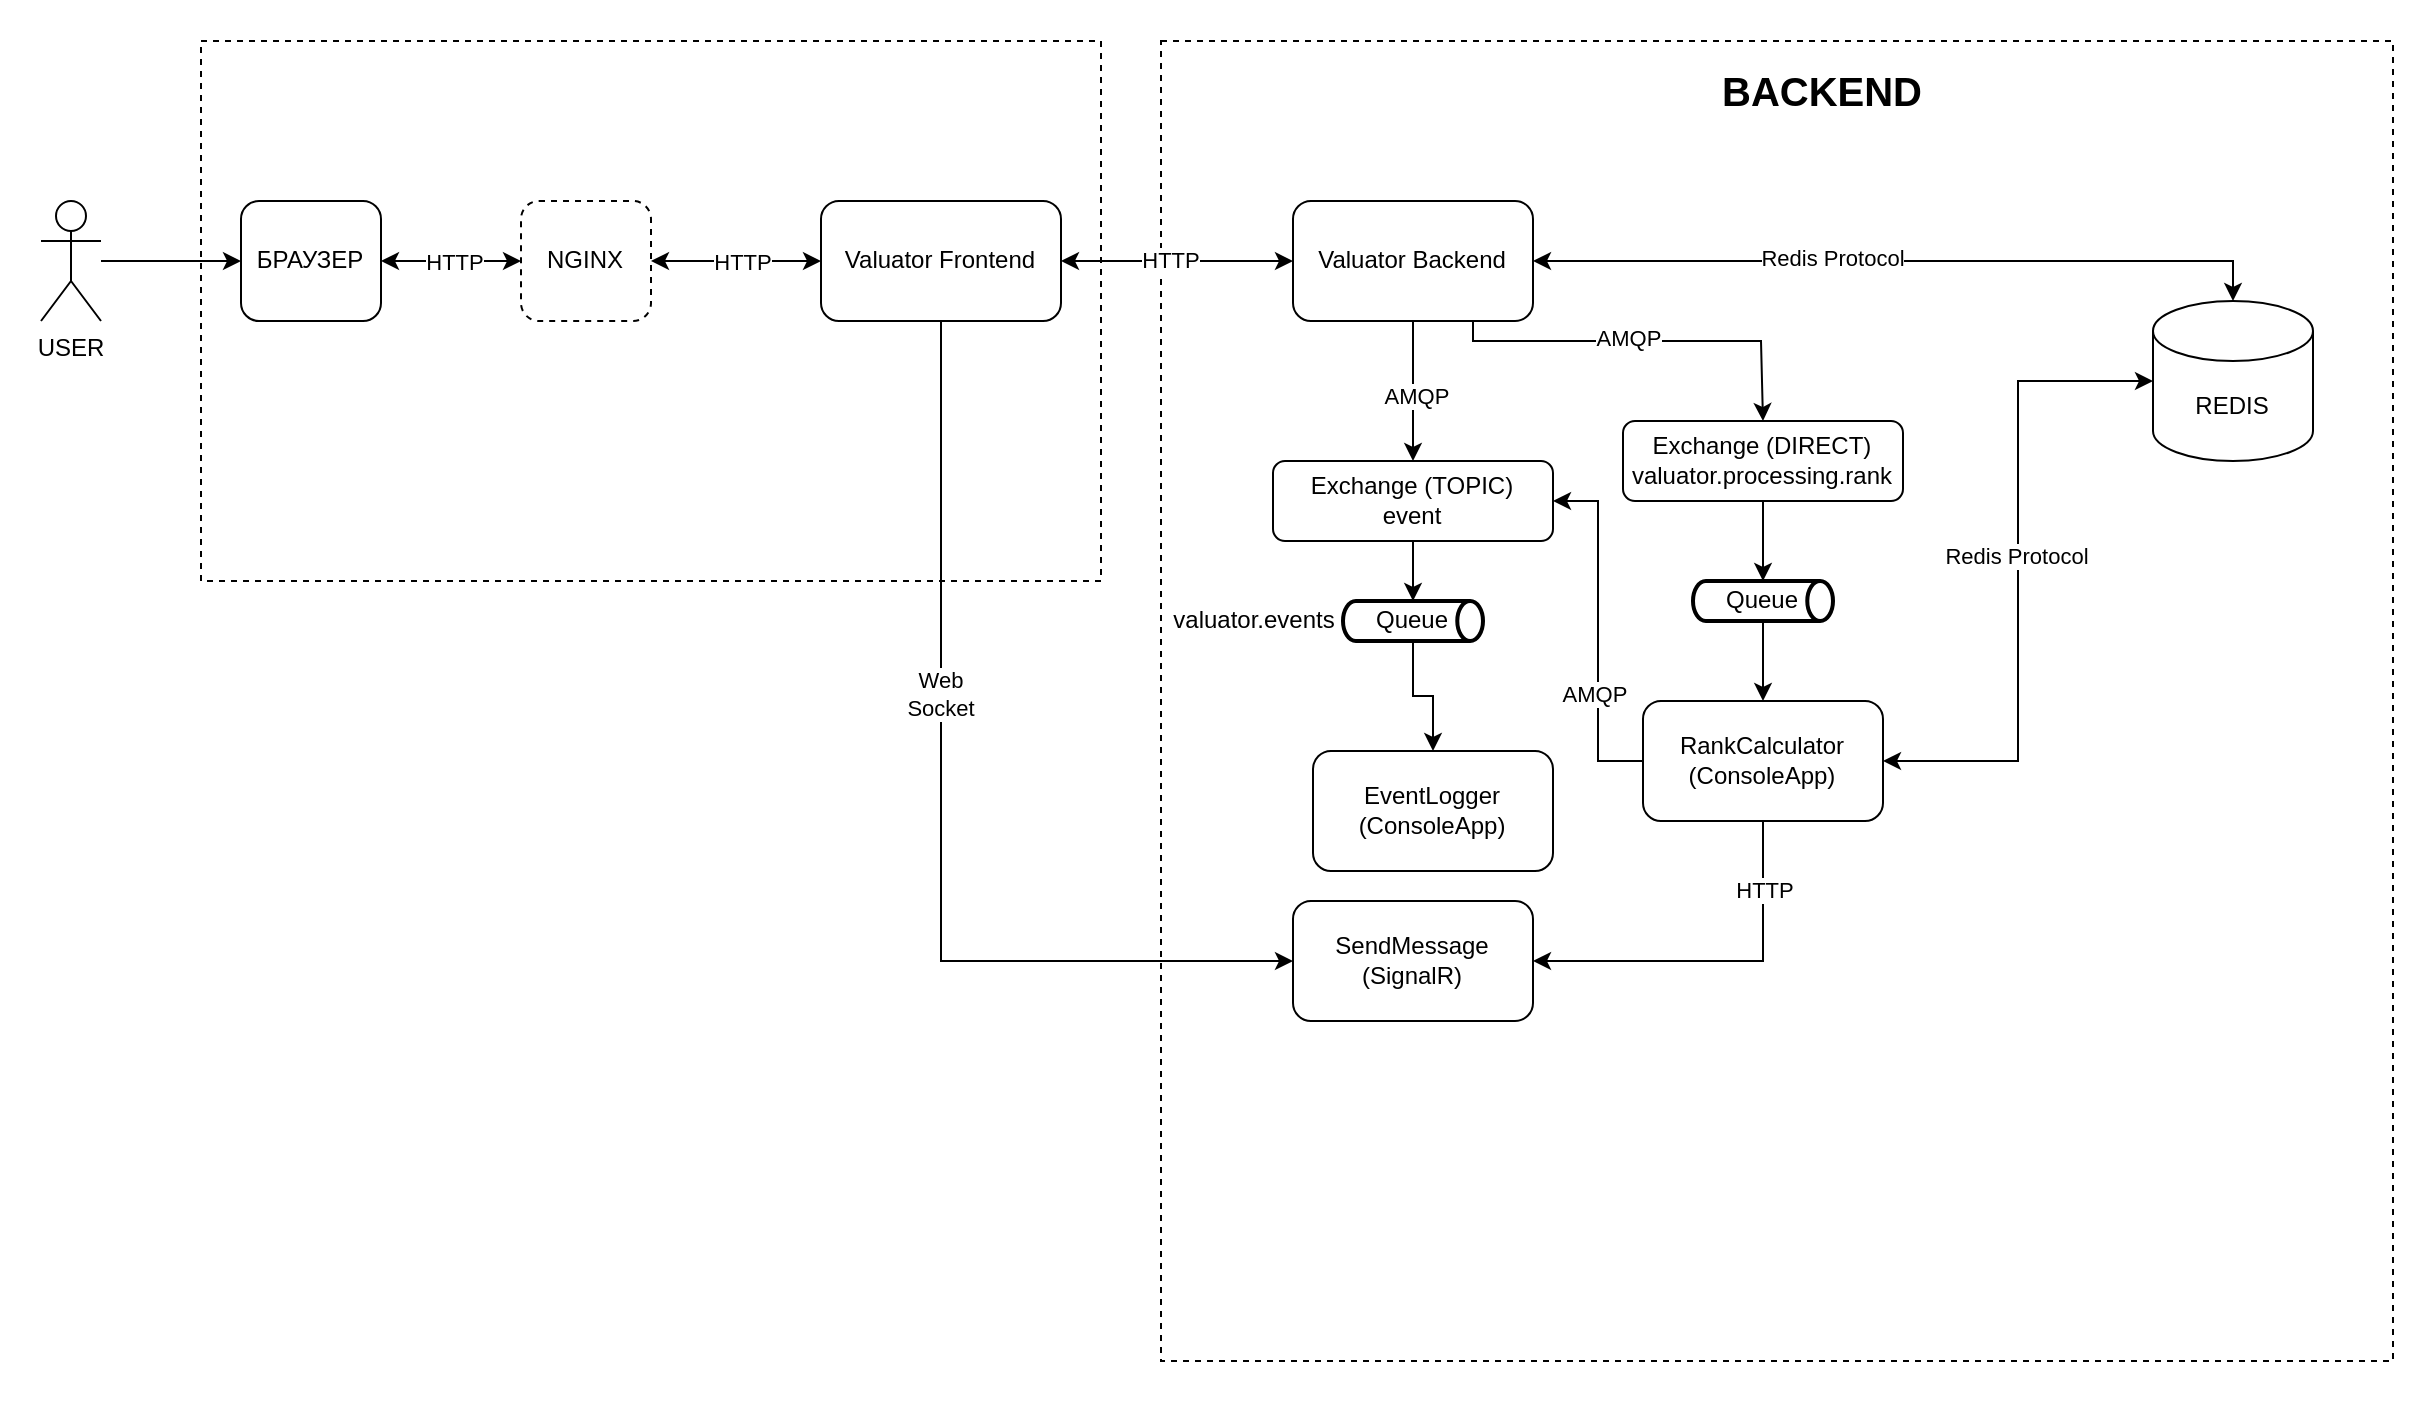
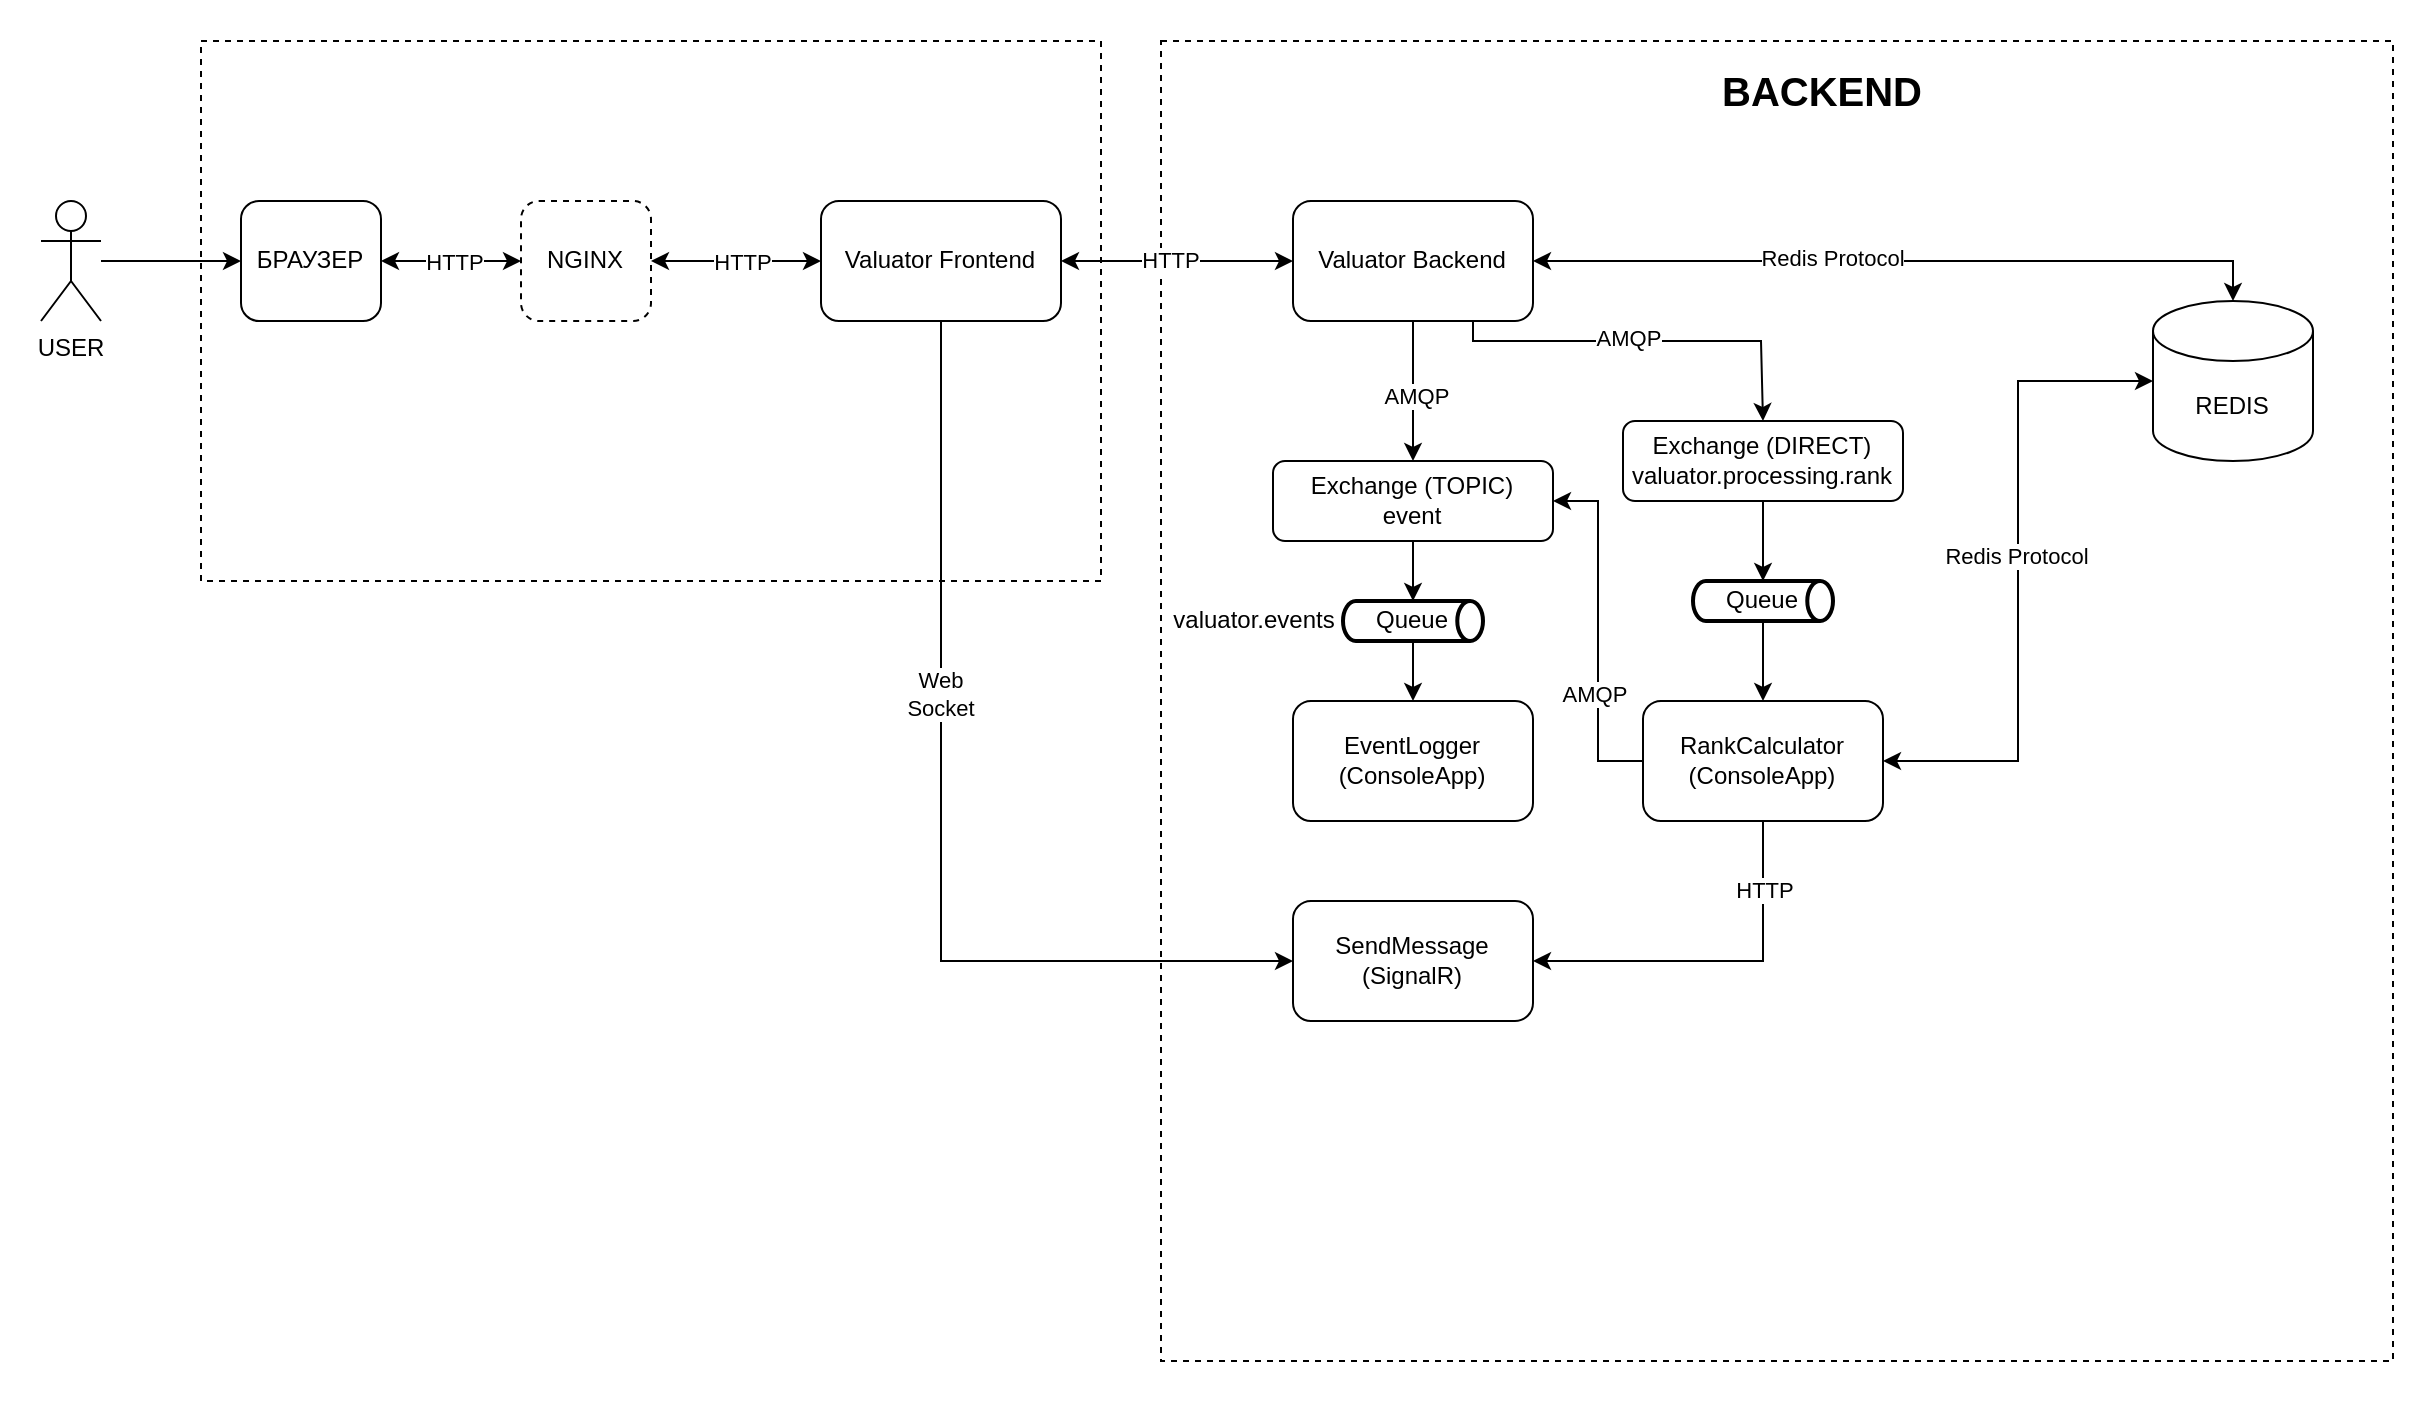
- <mxCell id="32" value="EventLogger&lt;br&gt;(ConsoleApp)" style="rounded=1;whiteSpace=wrap;html=1;" parent="1" vertex="1"><mxGeometry x="656" y="375" width="120" height="60" as="geometry" /></mxCell>
+ <mxCell id="32" value="EventLogger&lt;br&gt;(ConsoleApp)" style="rounded=1;whiteSpace=wrap;html=1;" parent="1" vertex="1"><mxGeometry x="646" y="350" width="120" height="60" as="geometry" /></mxCell>
